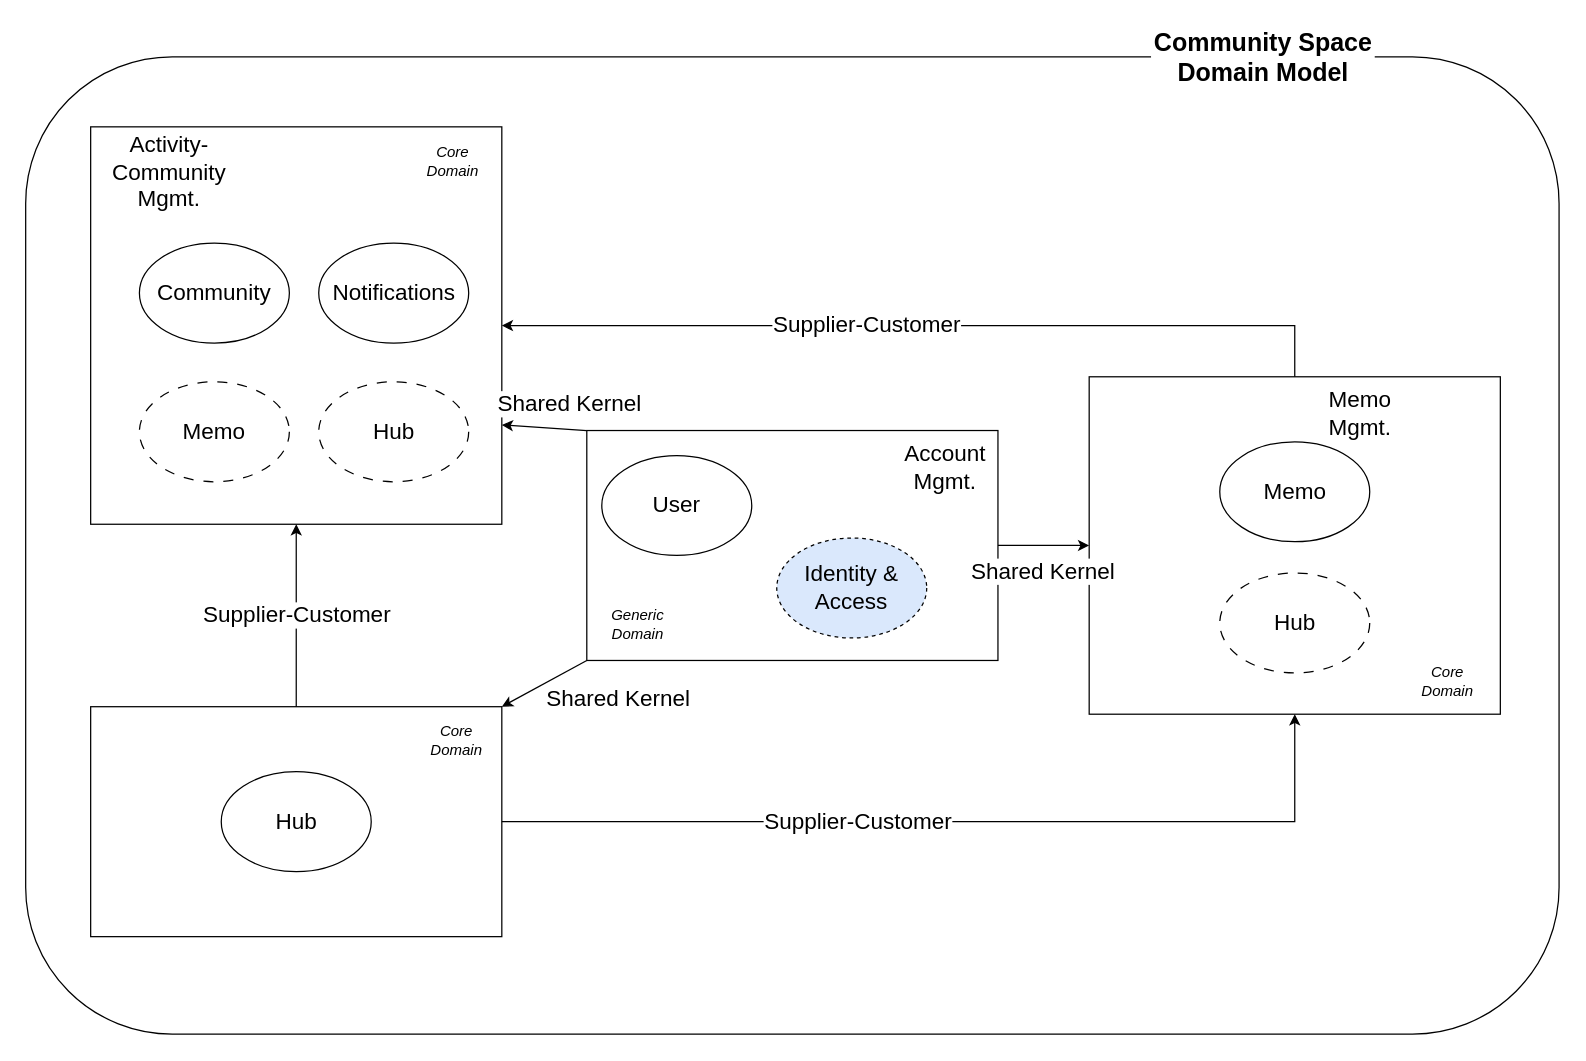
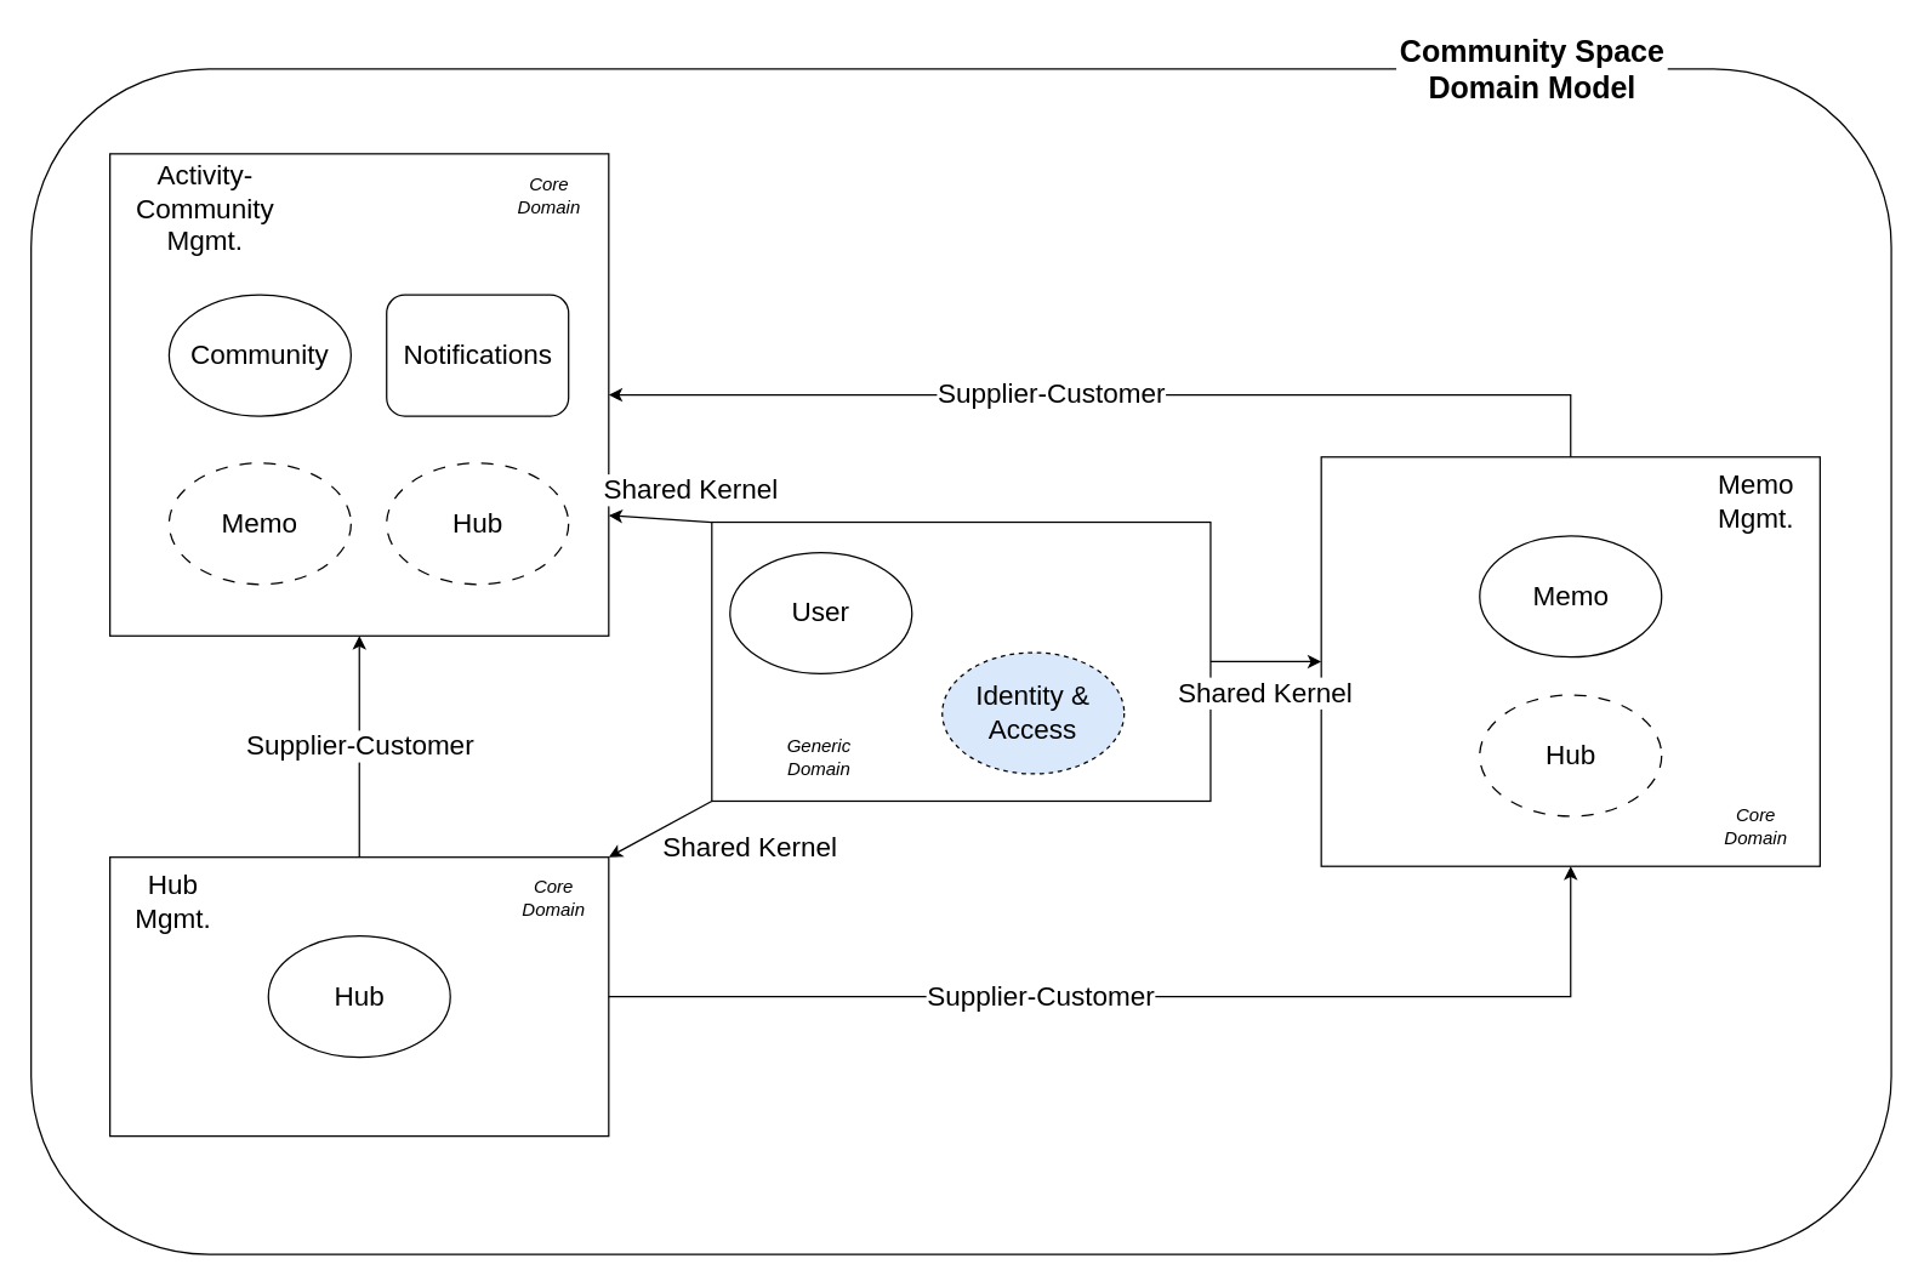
- <mxCell id="25" value="Notifications" style="ellipse;whiteSpace=wrap;html=1;fontSize=18;" parent="21" vertex="1"><mxGeometry x="182.5" y="93" width="120" height="80" as="geometry" /></mxCell>
+ <mxCell id="25" value="Notifications" style="whiteSpace=wrap;html=1;fontSize=18;rounded=1;" parent="21" vertex="1"><mxGeometry x="182.5" y="93" width="120" height="80" as="geometry" /></mxCell>
- <mxCell id="12" value="Memo&lt;br&gt;Mgmt." style="text;html=1;strokeColor=none;fillColor=none;align=center;verticalAlign=middle;whiteSpace=wrap;rounded=0;fontSize=18;" parent="10" vertex="1"><mxGeometry x="187" y="15" width="60" height="30" as="geometry" /></mxCell>
+ <mxCell id="12" value="Memo&lt;br&gt;Mgmt." style="text;html=1;strokeColor=none;fillColor=none;align=center;verticalAlign=middle;whiteSpace=wrap;rounded=0;fontSize=18;" parent="10" vertex="1"><mxGeometry x="257" y="15" width="60" height="30" as="geometry" /></mxCell>
- <mxCell id="6" value="Account Mgmt." style="text;html=1;strokeColor=none;fillColor=none;align=center;verticalAlign=middle;whiteSpace=wrap;rounded=0;fontSize=18;" parent="4" vertex="1"><mxGeometry x="257" y="15" width="60" height="30" as="geometry" /></mxCell>
- <mxCell id="9" value="&lt;i&gt;Generic&lt;br&gt;Domain&lt;br&gt;&lt;/i&gt;" style="text;html=1;strokeColor=none;fillColor=none;align=center;verticalAlign=middle;whiteSpace=wrap;rounded=0;dashed=1;" vertex="1" parent="4"><mxGeometry x="11" y="140" width="60" height="30" as="geometry" /></mxCell>
+ <mxCell id="9" value="&lt;i&gt;Generic&lt;br&gt;Domain&lt;br&gt;&lt;/i&gt;" style="text;html=1;strokeColor=none;fillColor=none;align=center;verticalAlign=middle;whiteSpace=wrap;rounded=0;dashed=1;" vertex="1" parent="4"><mxGeometry x="41" y="140" width="60" height="30" as="geometry" /></mxCell>
+ <mxCell id="18" value="Hub&lt;br&gt;Mgmt." style="text;html=1;strokeColor=none;fillColor=none;align=center;verticalAlign=middle;whiteSpace=wrap;rounded=0;fontSize=18;" parent="16" vertex="1"><mxGeometry x="12" y="15" width="60" height="30" as="geometry" /></mxCell>
